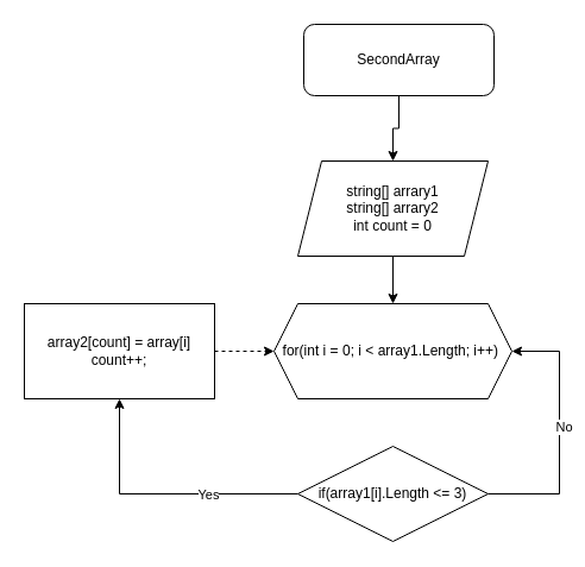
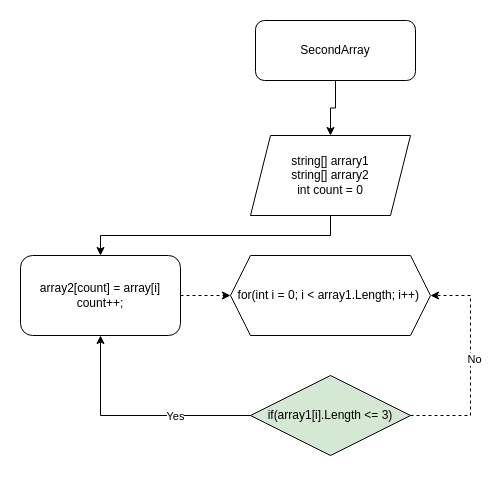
- <mxCell id="4" style="edgeStyle=orthogonalEdgeStyle;rounded=0;orthogonalLoop=1;jettySize=auto;html=1;exitX=0.5;exitY=1;exitDx=0;exitDy=0;entryX=0.5;entryY=0;entryDx=0;entryDy=0;" edge="1" parent="1" source="5" target="6"><mxGeometry relative="1" as="geometry" /></mxCell>
+ <mxCell id="4" style="edgeStyle=orthogonalEdgeStyle;rounded=0;orthogonalLoop=1;jettySize=auto;html=1;exitX=0.5;exitY=1;exitDx=0;exitDy=0;" edge="1" parent="1" source="5" target="13"><mxGeometry relative="1" as="geometry" /></mxCell>
- <mxCell id="13" value="array2[count] = array[i]&lt;br&gt;count++;" style="rounded=0;whiteSpace=wrap;html=1;" vertex="1" parent="1"><mxGeometry x="20" y="255" width="160" height="80" as="geometry" /></mxCell>
+ <mxCell id="13" value="array2[count] = array[i]&lt;br&gt;count++;" style="whiteSpace=wrap;html=1;rounded=1;" vertex="1" parent="1"><mxGeometry x="20" y="255" width="160" height="80" as="geometry" /></mxCell>
- <mxCell id="11" value="if(array1[i].Length &amp;lt;= 3)" style="rhombus;whiteSpace=wrap;html=1;" vertex="1" parent="1"><mxGeometry x="250" y="375" width="160" height="80" as="geometry" /></mxCell>
+ <mxCell id="11" value="if(array1[i].Length &amp;lt;= 3)" style="rhombus;whiteSpace=wrap;html=1;fillColor=#d5e8d4;" vertex="1" parent="1"><mxGeometry x="250" y="375" width="160" height="80" as="geometry" /></mxCell>
- <mxCell id="9" style="edgeStyle=orthogonalEdgeStyle;rounded=0;orthogonalLoop=1;jettySize=auto;html=1;exitX=1;exitY=0.5;exitDx=0;exitDy=0;entryX=1;entryY=0.5;entryDx=0;entryDy=0;" edge="1" parent="1" source="11" target="6"><mxGeometry relative="1" as="geometry"><Array as="points"><mxPoint x="470" y="415" /><mxPoint x="470" y="295" /></Array></mxGeometry></mxCell>
+ <mxCell id="9" style="edgeStyle=orthogonalEdgeStyle;rounded=0;orthogonalLoop=1;jettySize=auto;html=1;exitX=1;exitY=0.5;exitDx=0;exitDy=0;entryX=1;entryY=0.5;entryDx=0;entryDy=0;dashed=1;" edge="1" parent="1" source="11" target="6"><mxGeometry relative="1" as="geometry"><Array as="points"><mxPoint x="470" y="415" /><mxPoint x="470" y="295" /></Array></mxGeometry></mxCell>
